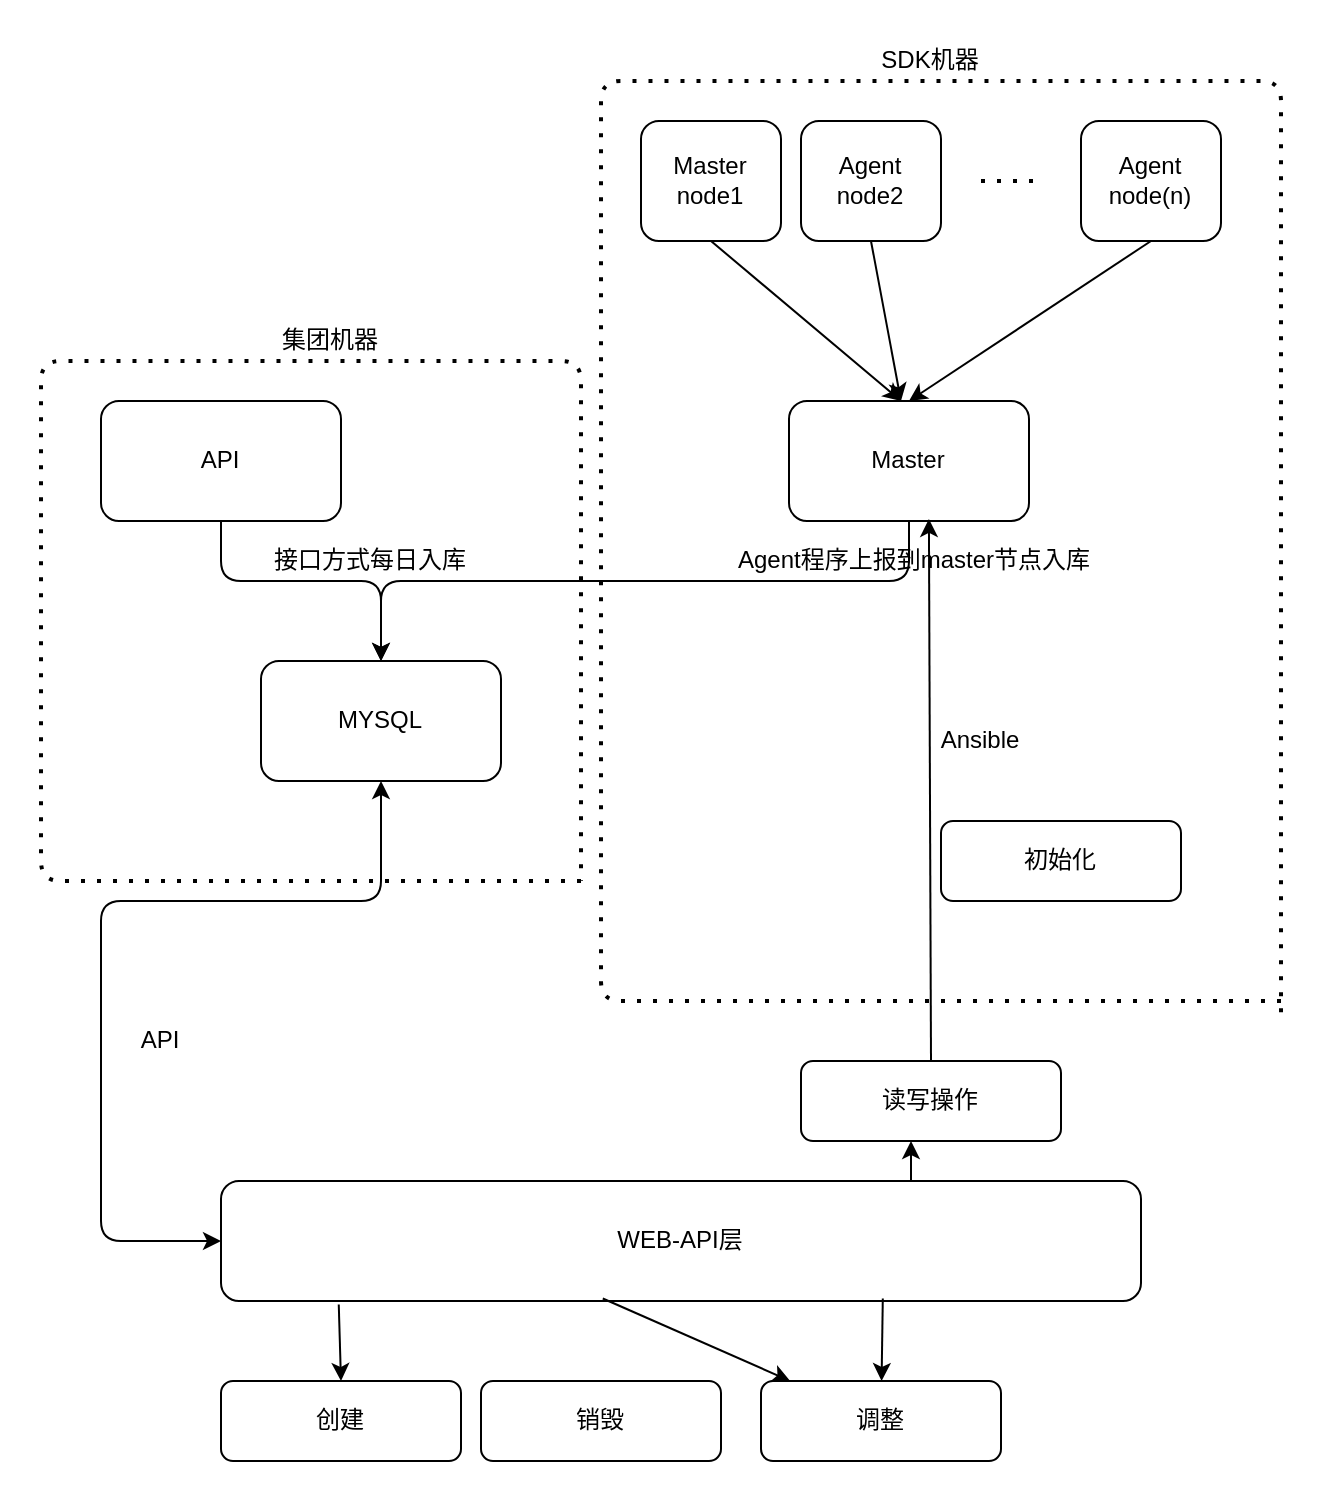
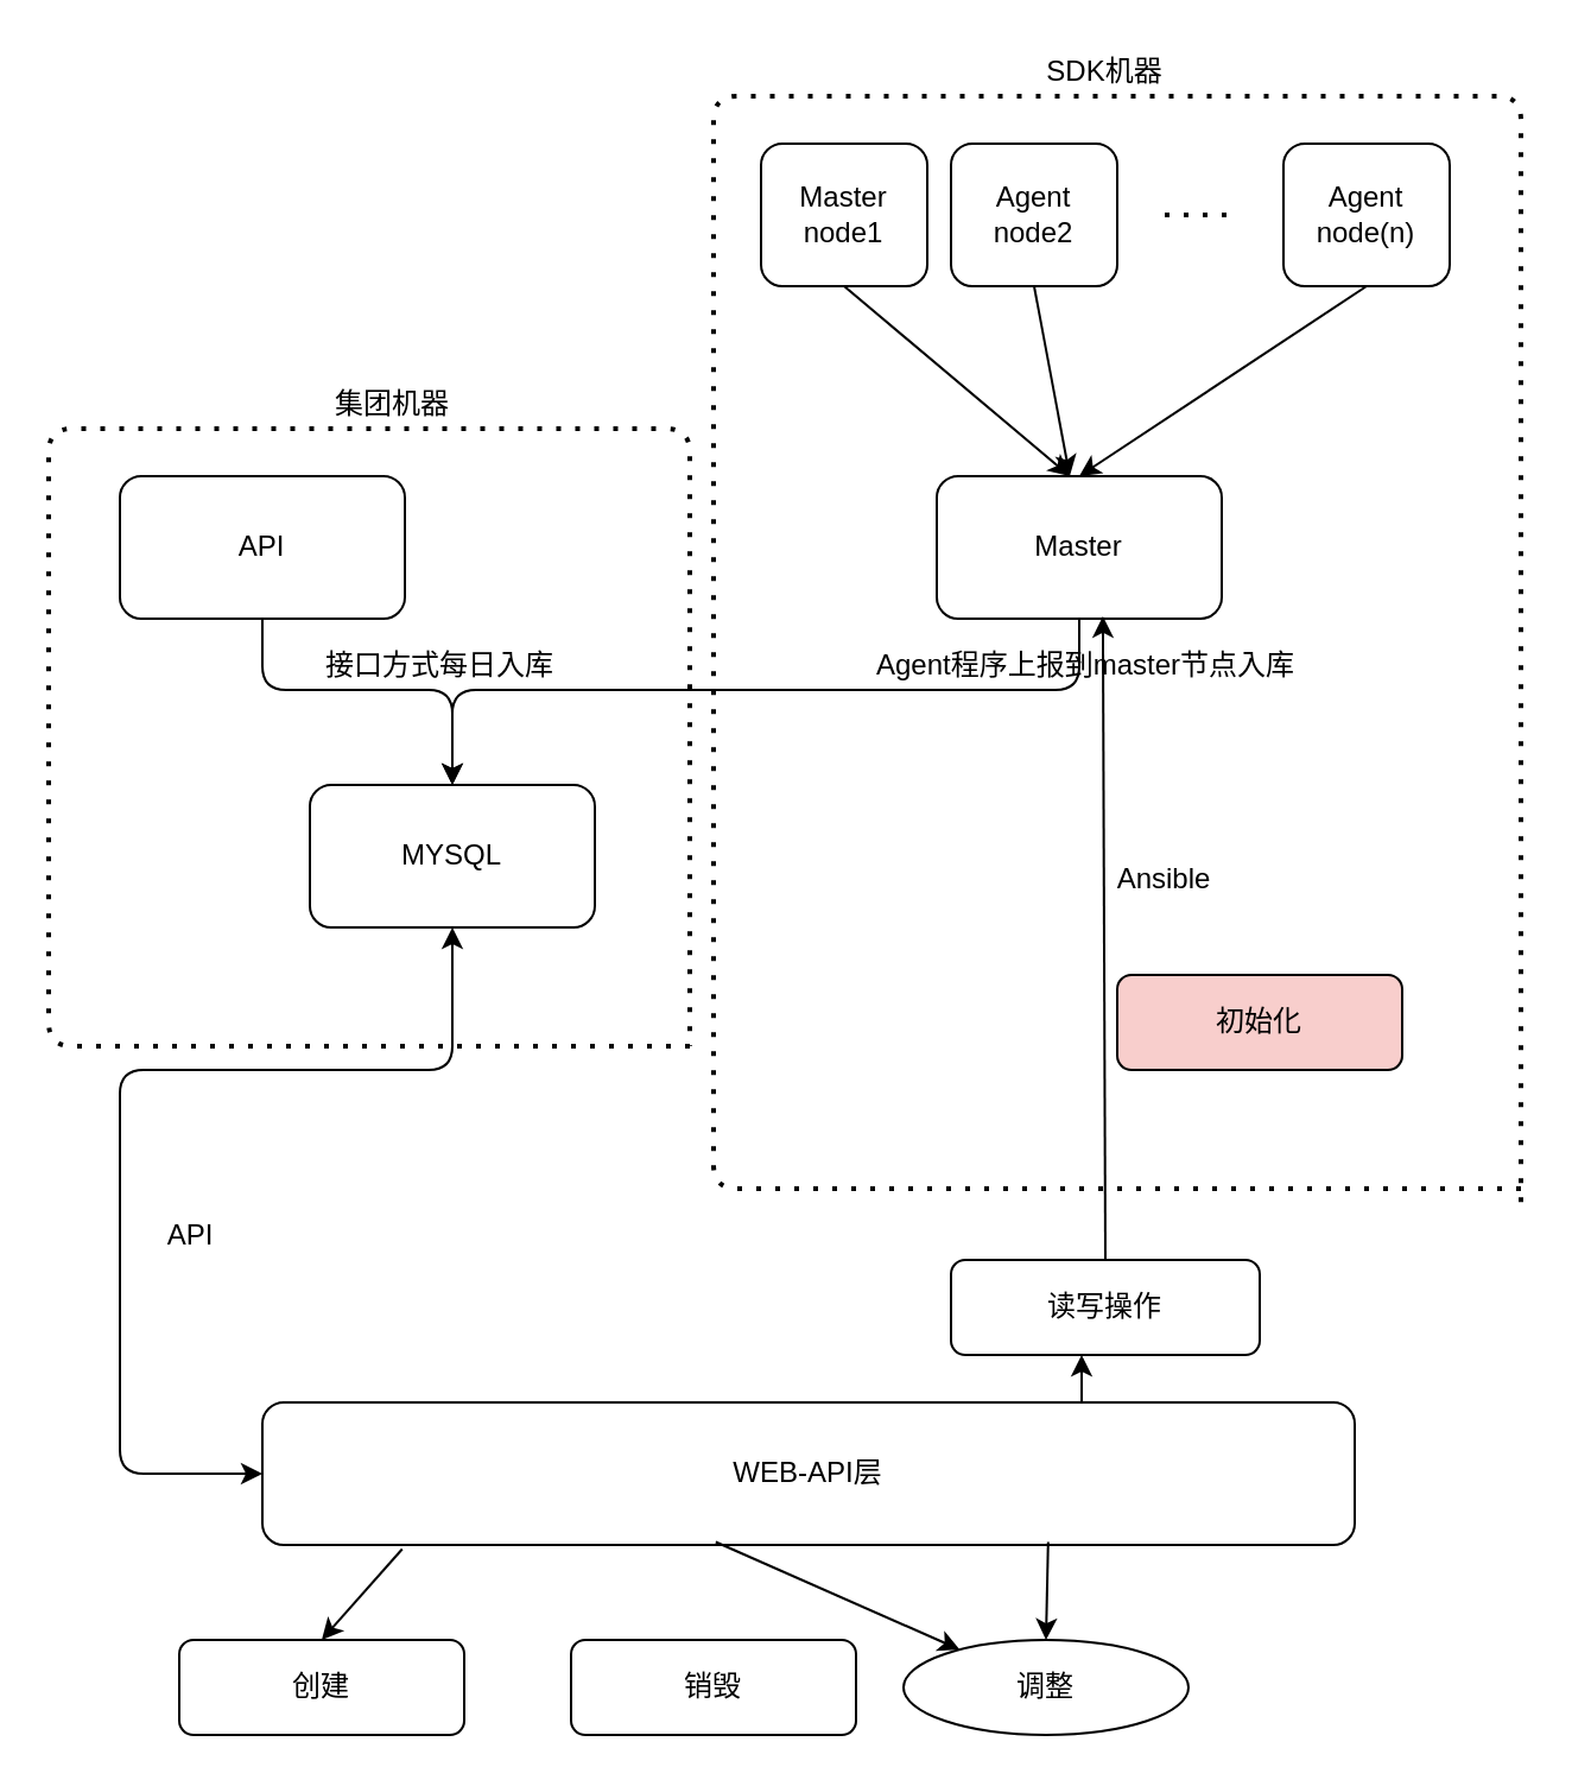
- <mxCell id="29" value="初始化" style="rounded=1;whiteSpace=wrap;html=1;" vertex="1" parent="1"><mxGeometry x="470" y="410" width="120" height="40" as="geometry" /></mxCell>
+ <mxCell id="29" value="初始化" style="rounded=1;whiteSpace=wrap;html=1;fillColor=#f8cecc;" vertex="1" parent="1"><mxGeometry x="470" y="410" width="120" height="40" as="geometry" /></mxCell>
- <mxCell id="27" value="创建" style="rounded=1;whiteSpace=wrap;html=1;" vertex="1" parent="1"><mxGeometry x="110" y="690" width="120" height="40" as="geometry" /></mxCell>
+ <mxCell id="27" value="创建" style="rounded=1;whiteSpace=wrap;html=1;" vertex="1" parent="1"><mxGeometry x="75" y="690" width="120" height="40" as="geometry" /></mxCell>
- <mxCell id="32" value="调整" style="rounded=1;whiteSpace=wrap;html=1;" vertex="1" parent="1"><mxGeometry x="380" y="690" width="120" height="40" as="geometry" /></mxCell>
+ <mxCell id="32" value="调整" style="ellipse;whiteSpace=wrap;html=1;" vertex="1" parent="1"><mxGeometry x="380" y="690" width="120" height="40" as="geometry" /></mxCell>
